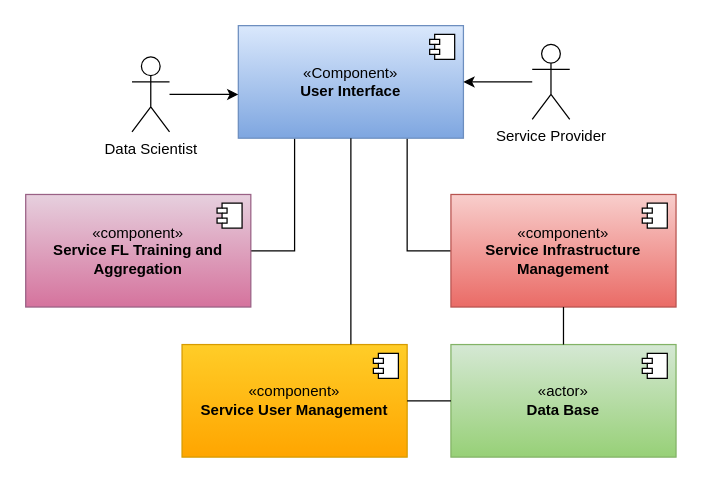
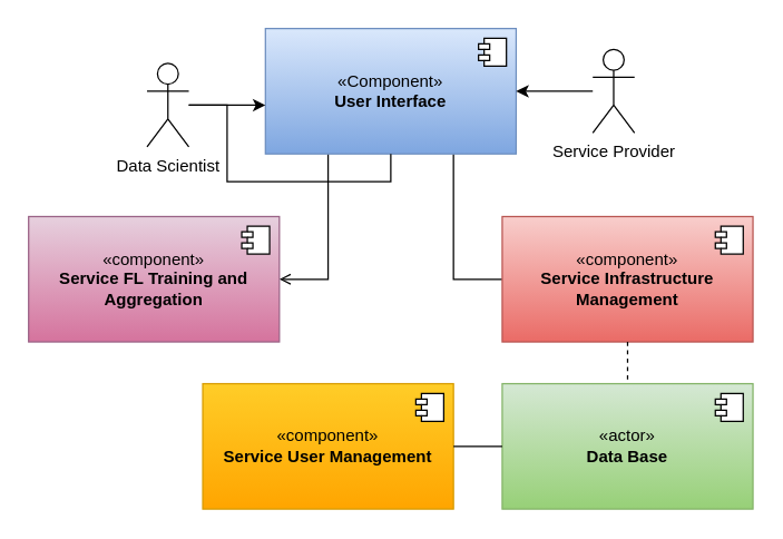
- <mxCell id="2" style="edgeStyle=orthogonalEdgeStyle;rounded=0;orthogonalLoop=1;jettySize=auto;html=1;exitX=0.25;exitY=1;exitDx=0;exitDy=0;endArrow=none;endFill=0;entryX=1;entryY=0.5;entryDx=0;entryDy=0;" parent="1" source="4" target="10" edge="1"><mxGeometry relative="1" as="geometry"><mxPoint x="110" y="275" as="targetPoint" /></mxGeometry></mxCell>
+ <mxCell id="2" style="edgeStyle=orthogonalEdgeStyle;rounded=0;orthogonalLoop=1;jettySize=auto;html=1;exitX=0.25;exitY=1;exitDx=0;exitDy=0;endArrow=open;endFill=0;entryX=1;entryY=0.5;entryDx=0;entryDy=0;" parent="1" source="4" target="10" edge="1"><mxGeometry relative="1" as="geometry"><mxPoint x="110" y="275" as="targetPoint" /></mxGeometry></mxCell>
- <mxCell id="14" style="edgeStyle=orthogonalEdgeStyle;rounded=0;orthogonalLoop=1;jettySize=auto;html=1;entryX=0.75;entryY=0;entryDx=0;entryDy=0;endArrow=none;endFill=0;exitX=0.5;exitY=1;exitDx=0;exitDy=0;" parent="1" source="4" target="8" edge="1"><mxGeometry relative="1" as="geometry"><mxPoint x="310" y="255" as="sourcePoint" /></mxGeometry></mxCell>
+ <mxCell id="14" style="edgeStyle=orthogonalEdgeStyle;rounded=0;orthogonalLoop=1;jettySize=auto;html=1;endArrow=none;endFill=0;exitX=0.5;exitY=1;exitDx=0;exitDy=0;" parent="1" source="4" target="16" edge="1"><mxGeometry relative="1" as="geometry"><mxPoint x="310" y="255" as="sourcePoint" /></mxGeometry></mxCell>
- <mxCell id="20" style="edgeStyle=orthogonalEdgeStyle;rounded=0;orthogonalLoop=1;jettySize=auto;html=1;entryX=0.5;entryY=0;entryDx=0;entryDy=0;endArrow=none;endFill=0;exitX=0.5;exitY=1;exitDx=0;exitDy=0;" edge="1" parent="1" source="12" target="17"><mxGeometry relative="1" as="geometry"><mxPoint x="300" y="130" as="sourcePoint" /><mxPoint x="300" y="295" as="targetPoint" /></mxGeometry></mxCell>
+ <mxCell id="20" style="edgeStyle=orthogonalEdgeStyle;rounded=0;orthogonalLoop=1;jettySize=auto;html=1;entryX=0.5;entryY=0;entryDx=0;entryDy=0;endArrow=none;endFill=0;exitX=0.5;exitY=1;exitDx=0;exitDy=0;dashed=1;" edge="1" parent="1" source="12" target="17"><mxGeometry relative="1" as="geometry"><mxPoint x="300" y="130" as="sourcePoint" /><mxPoint x="300" y="295" as="targetPoint" /></mxGeometry></mxCell>
